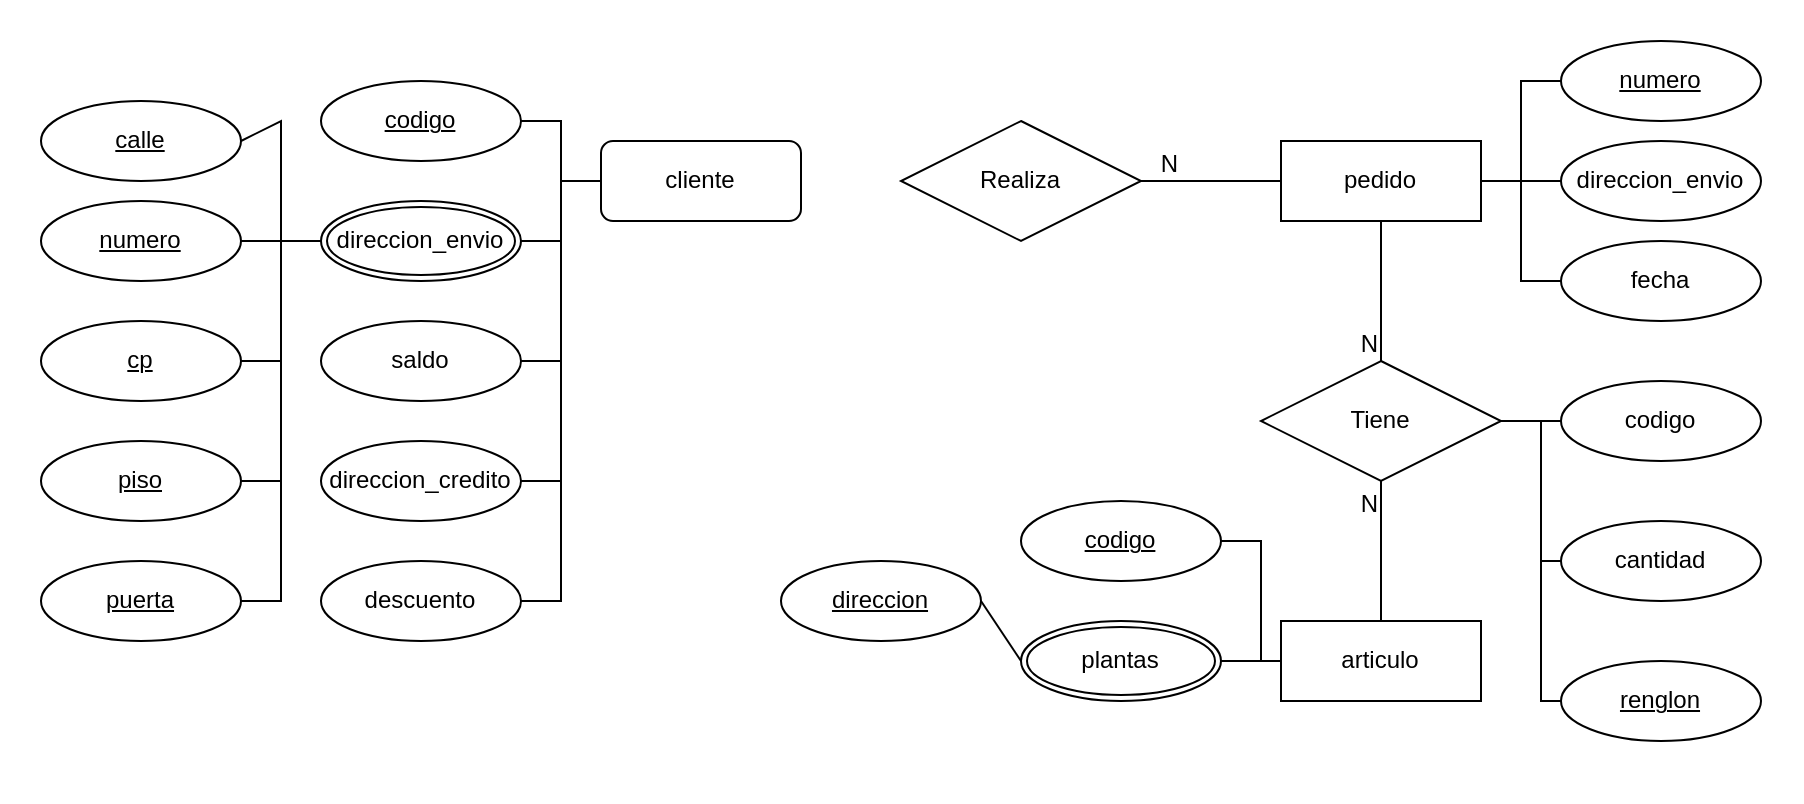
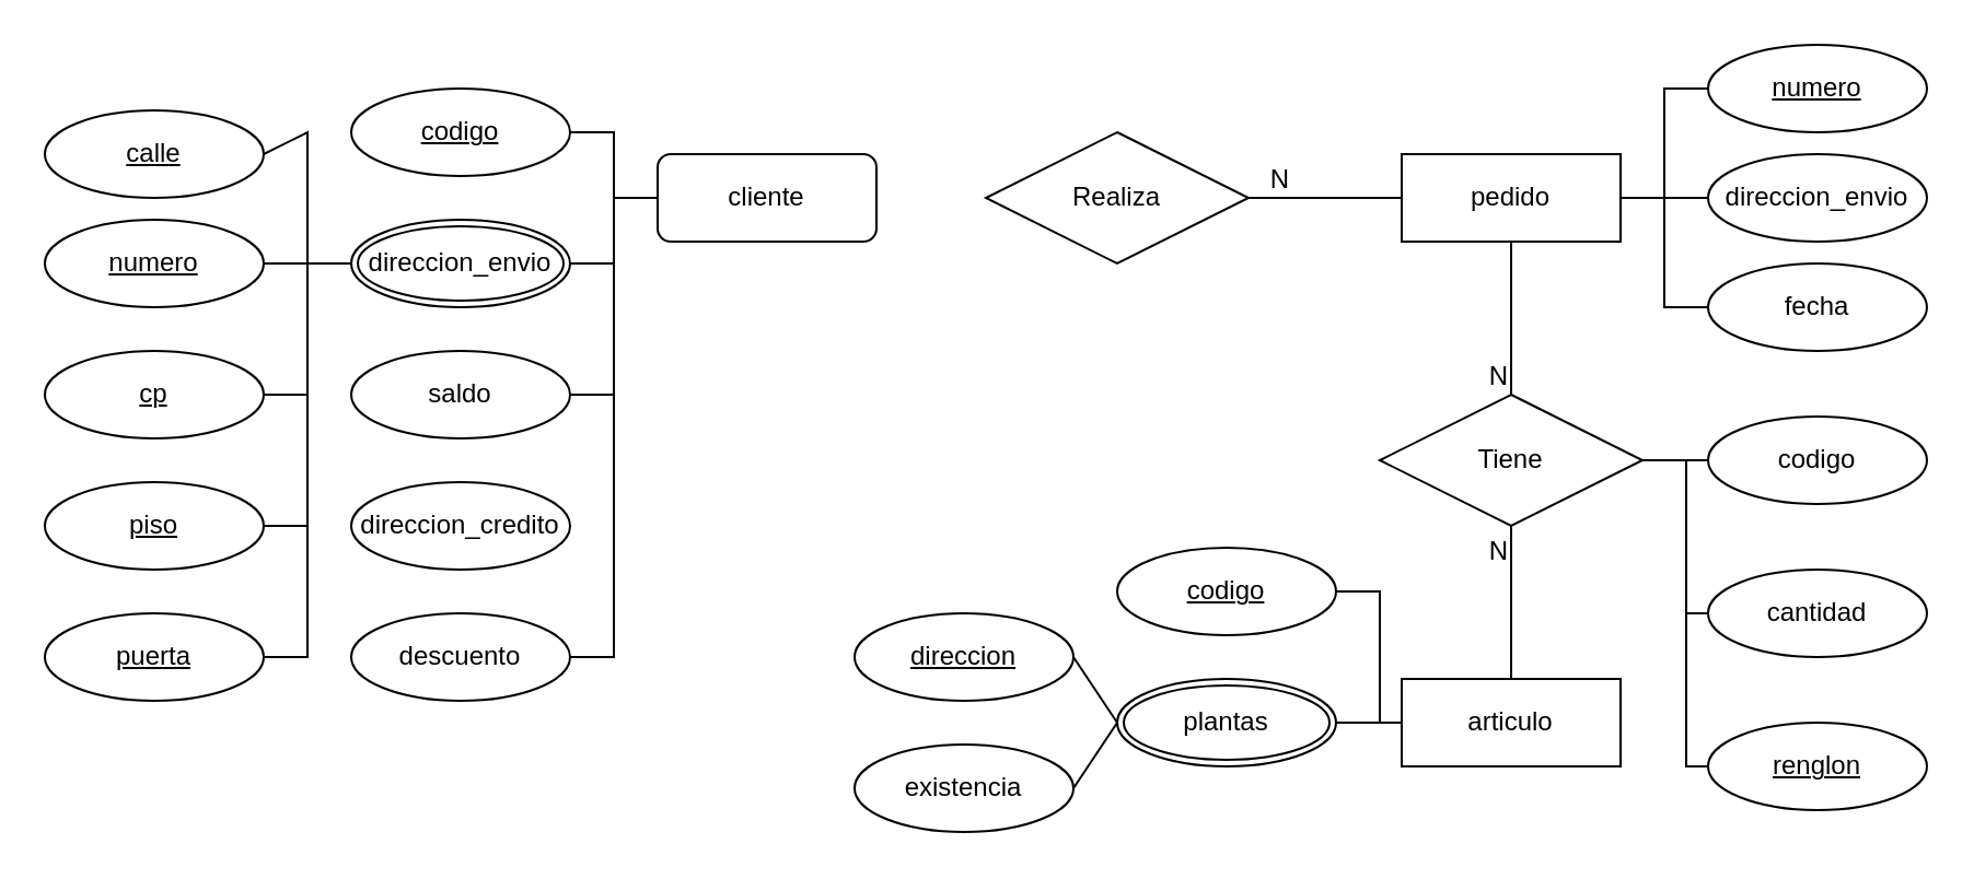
- <mxCell id="11" value="" style="endArrow=none;html=1;rounded=0;entryX=0;entryY=0.5;entryDx=0;entryDy=0;exitX=1;exitY=0.5;exitDx=0;exitDy=0;" parent="1" source="8" target="2" edge="1"><mxGeometry relative="1" as="geometry"><mxPoint x="320" y="200" as="sourcePoint" /><mxPoint x="480" y="200" as="targetPoint" /><Array as="points"><mxPoint x="280" y="240" /><mxPoint x="280" y="90" /></Array></mxGeometry></mxCell>
+ <mxCell id="40" value="" style="endArrow=none;html=1;rounded=0;exitX=1;exitY=0.5;exitDx=0;exitDy=0;entryX=0;entryY=0.5;entryDx=0;entryDy=0;" parent="1" source="34" target="35" edge="1"><mxGeometry relative="1" as="geometry"><mxPoint x="570" y="200" as="sourcePoint" /><mxPoint x="730" y="200" as="targetPoint" /></mxGeometry></mxCell>
+ <mxCell id="34" value="existencia" style="ellipse;whiteSpace=wrap;html=1;align=center;" parent="1" vertex="1"><mxGeometry x="390" y="340" width="100" height="40" as="geometry" /></mxCell>
